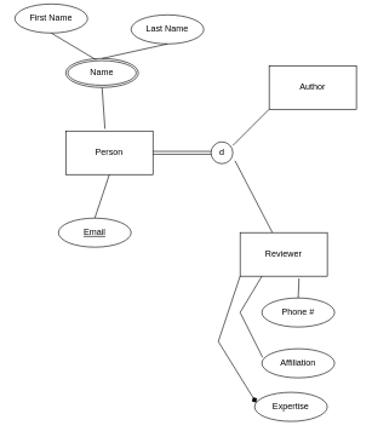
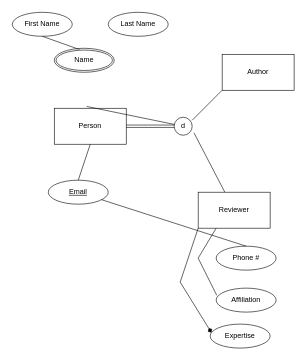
- <mxCell id="9" value="First&lt;span style=&quot;white-space: pre;&quot;&gt;&amp;nbsp;Name&lt;/span&gt;" style="ellipse;whiteSpace=wrap;html=1;align=center;" vertex="1" parent="1"><mxGeometry x="20" y="5" width="100" height="40" as="geometry" /></mxCell>
+ <mxCell id="9" value="First&lt;span style=&quot;white-space: pre;&quot;&gt;&amp;nbsp;Name&lt;/span&gt;" style="ellipse;whiteSpace=wrap;html=1;align=center;" vertex="1" parent="1"><mxGeometry x="20" width="100" height="40" as="geometry" y="20" /></mxCell>
- <mxCell id="12" value="" style="endArrow=none;html=1;rounded=0;entryX=0.5;entryY=1;entryDx=0;entryDy=0;exitX=0.5;exitY=0;exitDx=0;exitDy=0;" edge="1" parent="1" source="8" target="10"><mxGeometry relative="1" as="geometry"><mxPoint x="350" y="300" as="sourcePoint" /><mxPoint x="510" y="300" as="targetPoint" /></mxGeometry></mxCell>
- <mxCell id="11" value="" style="endArrow=none;html=1;rounded=0;entryX=0.5;entryY=1;entryDx=0;entryDy=0;exitX=0.45;exitY=-0.05;exitDx=0;exitDy=0;exitPerimeter=0;" edge="1" parent="1" source="2" target="8"><mxGeometry relative="1" as="geometry"><mxPoint x="110" y="150" as="sourcePoint" /><mxPoint x="270" y="150" as="targetPoint" /></mxGeometry></mxCell>
+ <mxCell id="11" value="" style="endArrow=none;html=1;rounded=0;exitX=0.45;exitY=-0.05;exitDx=0;exitDy=0;exitPerimeter=0;" edge="1" parent="1" source="2" target="3"><mxGeometry relative="1" as="geometry"><mxPoint x="110" y="150" as="sourcePoint" /><mxPoint x="270" y="150" as="targetPoint" /></mxGeometry></mxCell>
- <mxCell id="20" value="" style="endArrow=none;html=1;rounded=0;entryX=0.675;entryY=1.05;entryDx=0;entryDy=0;entryPerimeter=0;exitX=0.5;exitY=0;exitDx=0;exitDy=0;" edge="1" parent="1" source="17" target="6"><mxGeometry relative="1" as="geometry"><mxPoint x="350" y="430" as="sourcePoint" /><mxPoint x="510" y="430" as="targetPoint" /></mxGeometry></mxCell>
+ <mxCell id="20" value="" style="endArrow=none;html=1;rounded=0;exitX=0.5;exitY=0;exitDx=0;exitDy=0;" edge="1" parent="1" source="17" target="14"><mxGeometry relative="1" as="geometry"><mxPoint x="350" y="430" as="sourcePoint" /><mxPoint x="510" y="430" as="targetPoint" /></mxGeometry></mxCell>
